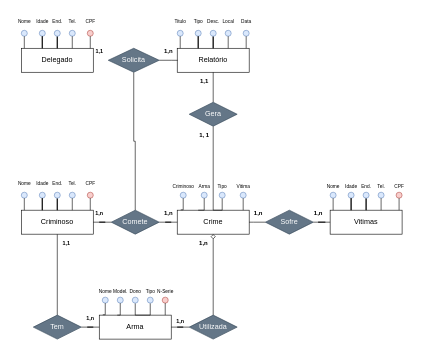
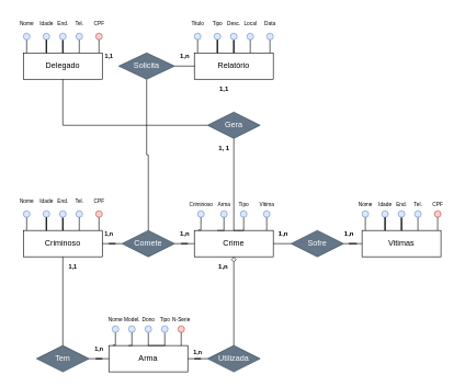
- <mxCell id="116" style="edgeStyle=orthogonalEdgeStyle;rounded=0;orthogonalLoop=1;jettySize=auto;html=1;entryX=0.5;entryY=1;entryDx=0;entryDy=0;endArrow=none;endFill=0;" parent="1" source="117" target="83" edge="1"><mxGeometry relative="1" as="geometry" /></mxCell>
+ <mxCell id="116" style="edgeStyle=orthogonalEdgeStyle;rounded=0;orthogonalLoop=1;jettySize=auto;html=1;endArrow=none;endFill=0;" parent="1" source="117" target="99" edge="1"><mxGeometry relative="1" as="geometry" /></mxCell>
